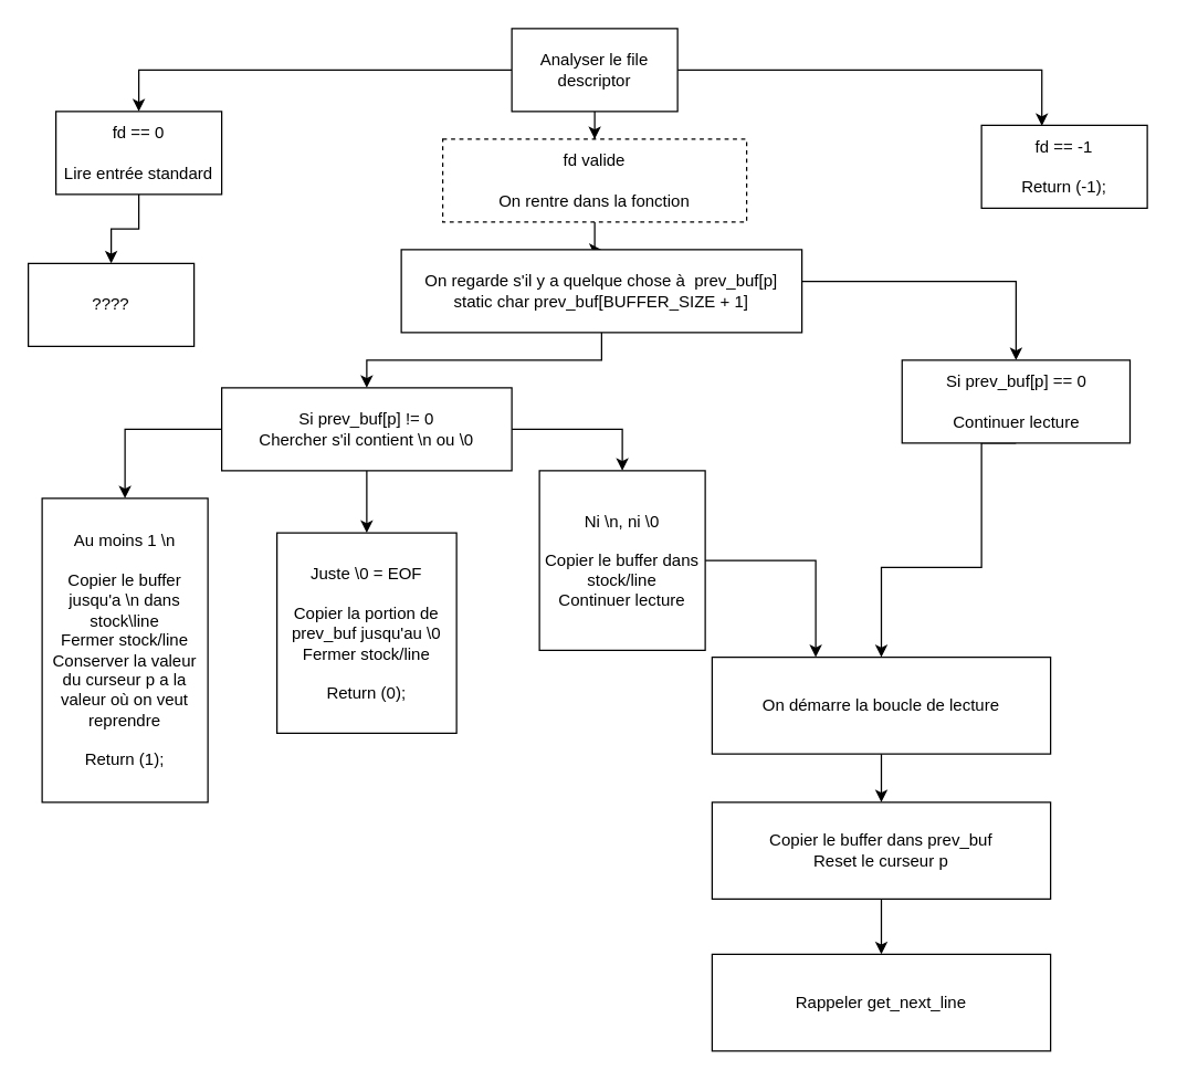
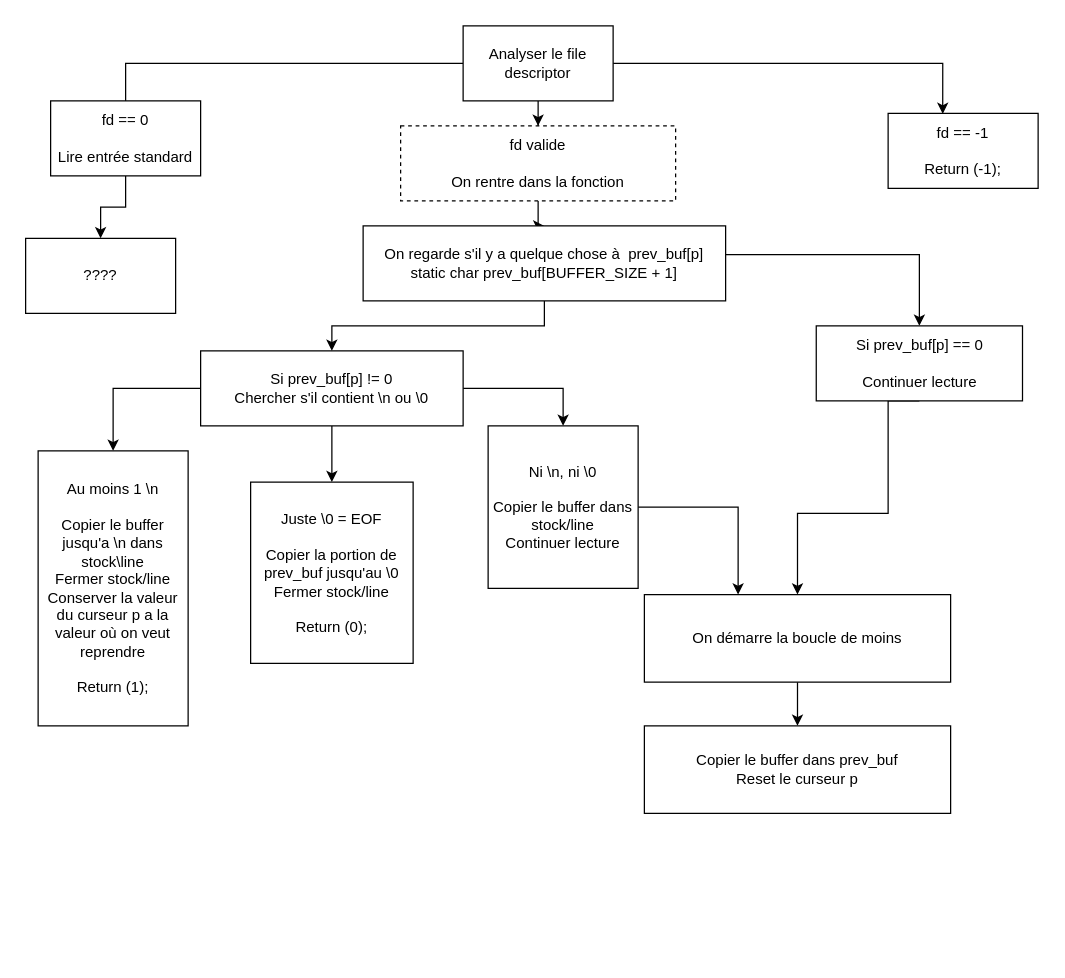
- <mxCell id="4" value="" style="edgeStyle=orthogonalEdgeStyle;rounded=0;orthogonalLoop=1;jettySize=auto;html=1;entryX=0.5;entryY=0;entryDx=0;entryDy=0;" edge="1" parent="1" source="5" target="7"><mxGeometry relative="1" as="geometry"><mxPoint x="290" y="50" as="targetPoint" /></mxGeometry></mxCell>
+ <mxCell id="4" value="" style="edgeStyle=orthogonalEdgeStyle;rounded=0;orthogonalLoop=1;jettySize=auto;html=1;entryX=0.5;entryY=0;entryDx=0;entryDy=0;endArrow=none;" edge="1" parent="1" source="5" target="7"><mxGeometry relative="1" as="geometry"><mxPoint x="290" y="50" as="targetPoint" /></mxGeometry></mxCell>
- <mxCell id="11" value="&lt;div&gt;On démarre la boucle de lecture&lt;br&gt;&lt;/div&gt;" style="rounded=0;whiteSpace=wrap;html=1;" parent="1" vertex="1"><mxGeometry x="515" y="475" width="245" height="70" as="geometry" /></mxCell>
+ <mxCell id="11" value="&lt;div&gt;On démarre la boucle de moins&lt;br&gt;&lt;/div&gt;" style="rounded=0;whiteSpace=wrap;html=1;" parent="1" vertex="1"><mxGeometry x="515" y="475" width="245" height="70" as="geometry" /></mxCell>
- <mxCell id="12" value="" style="edgeStyle=orthogonalEdgeStyle;rounded=0;orthogonalLoop=1;jettySize=auto;html=1;" edge="1" parent="1" source="13" target="14"><mxGeometry relative="1" as="geometry" /></mxCell>
- <mxCell id="14" value="Rappeler get_next_line" style="rounded=0;whiteSpace=wrap;html=1;" vertex="1" parent="1"><mxGeometry x="515" y="690" width="245" height="70" as="geometry" /></mxCell>
